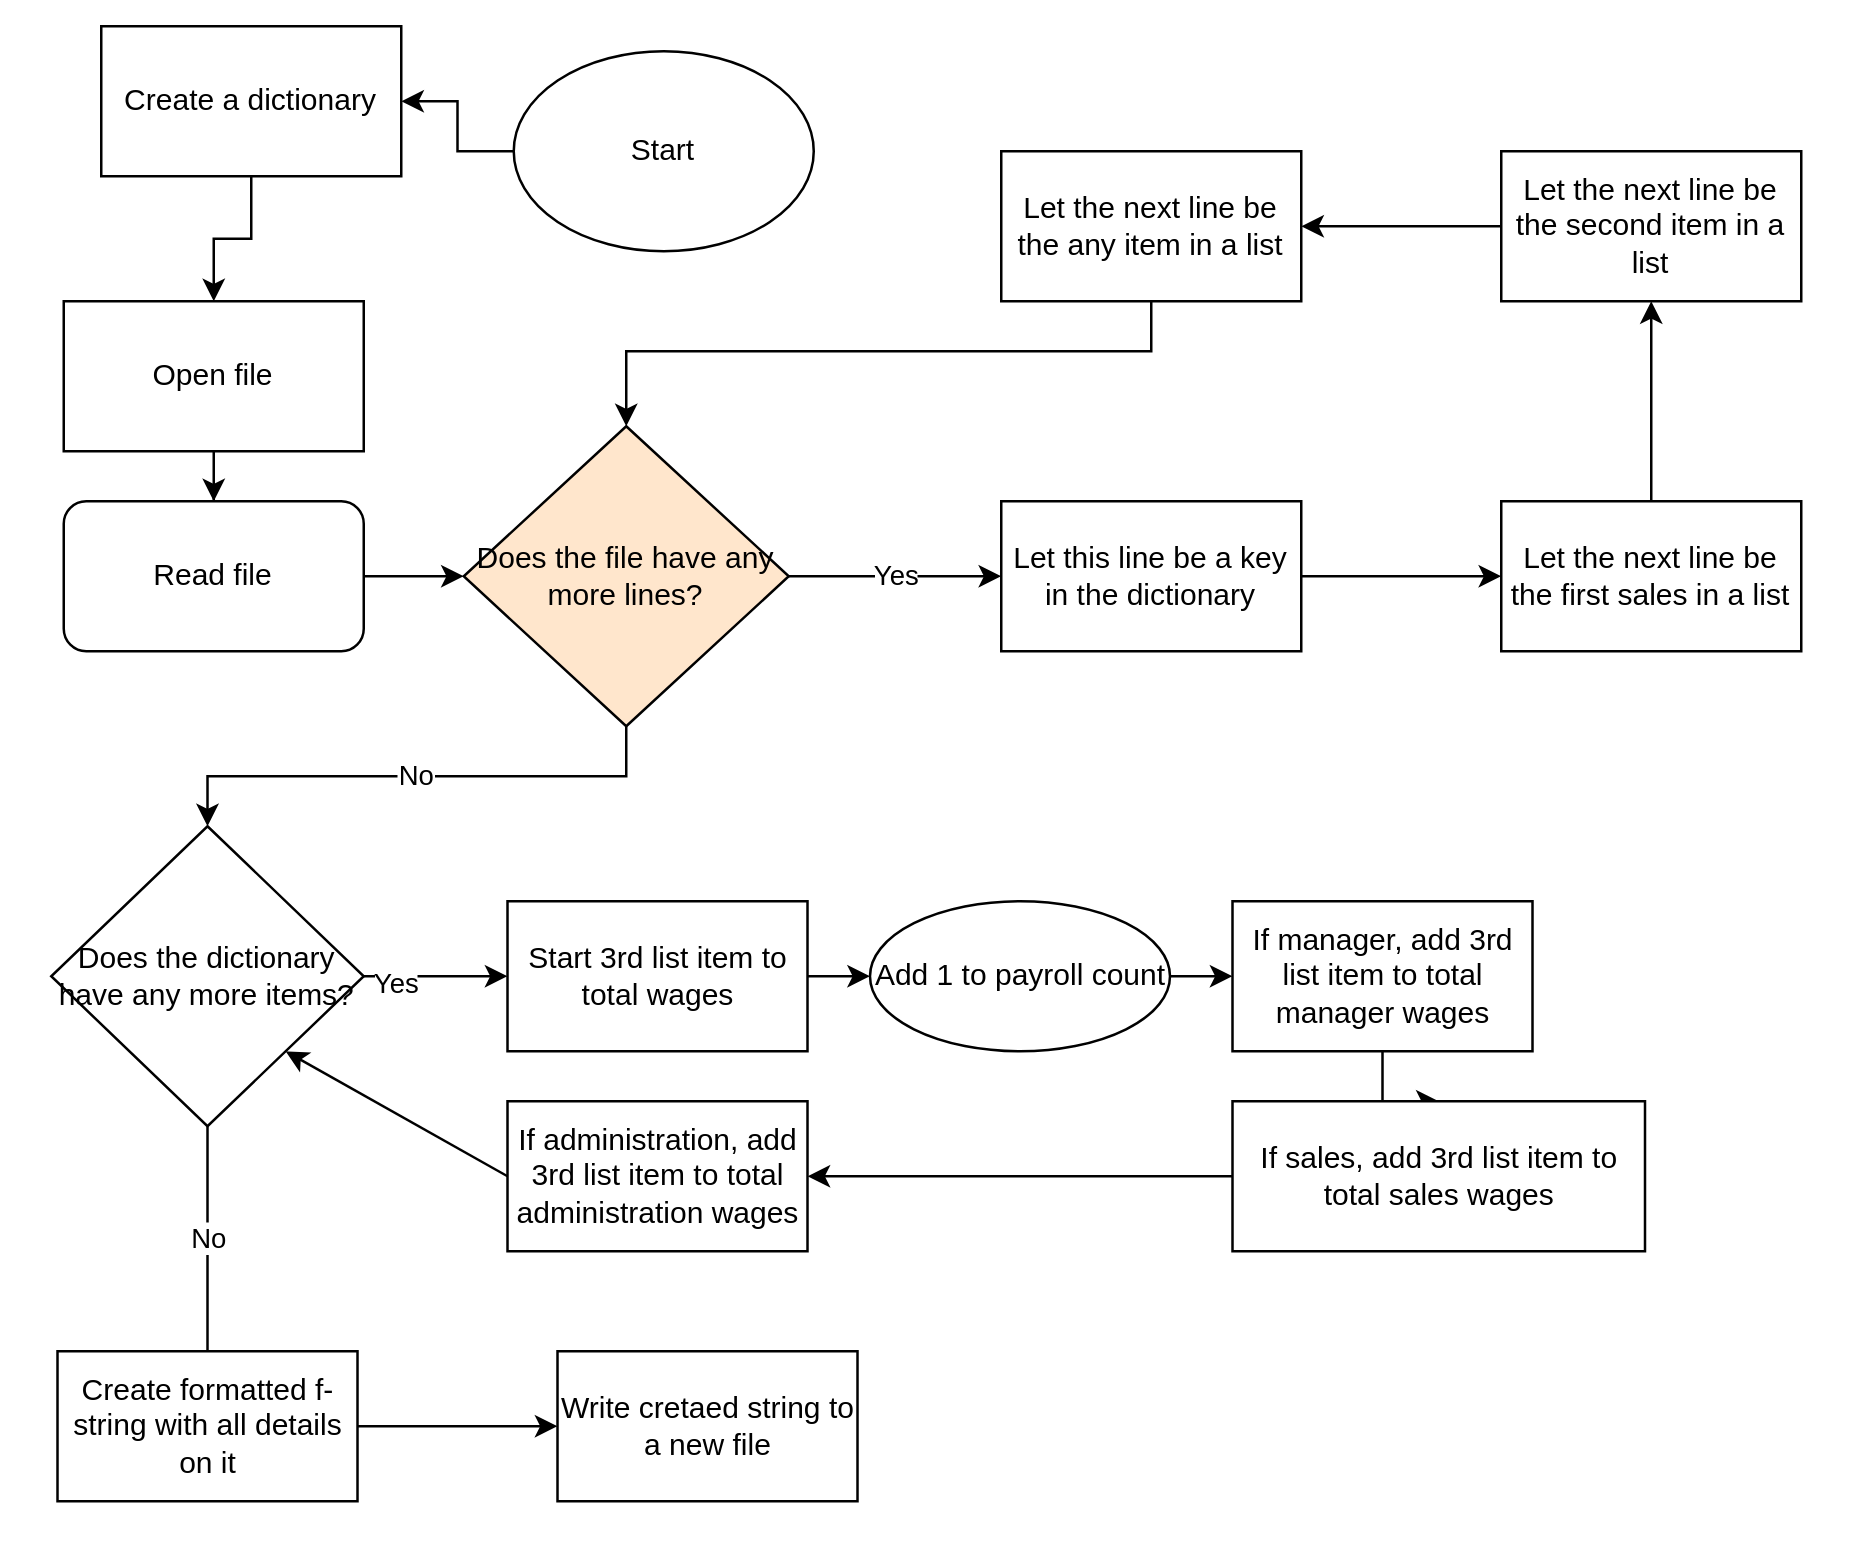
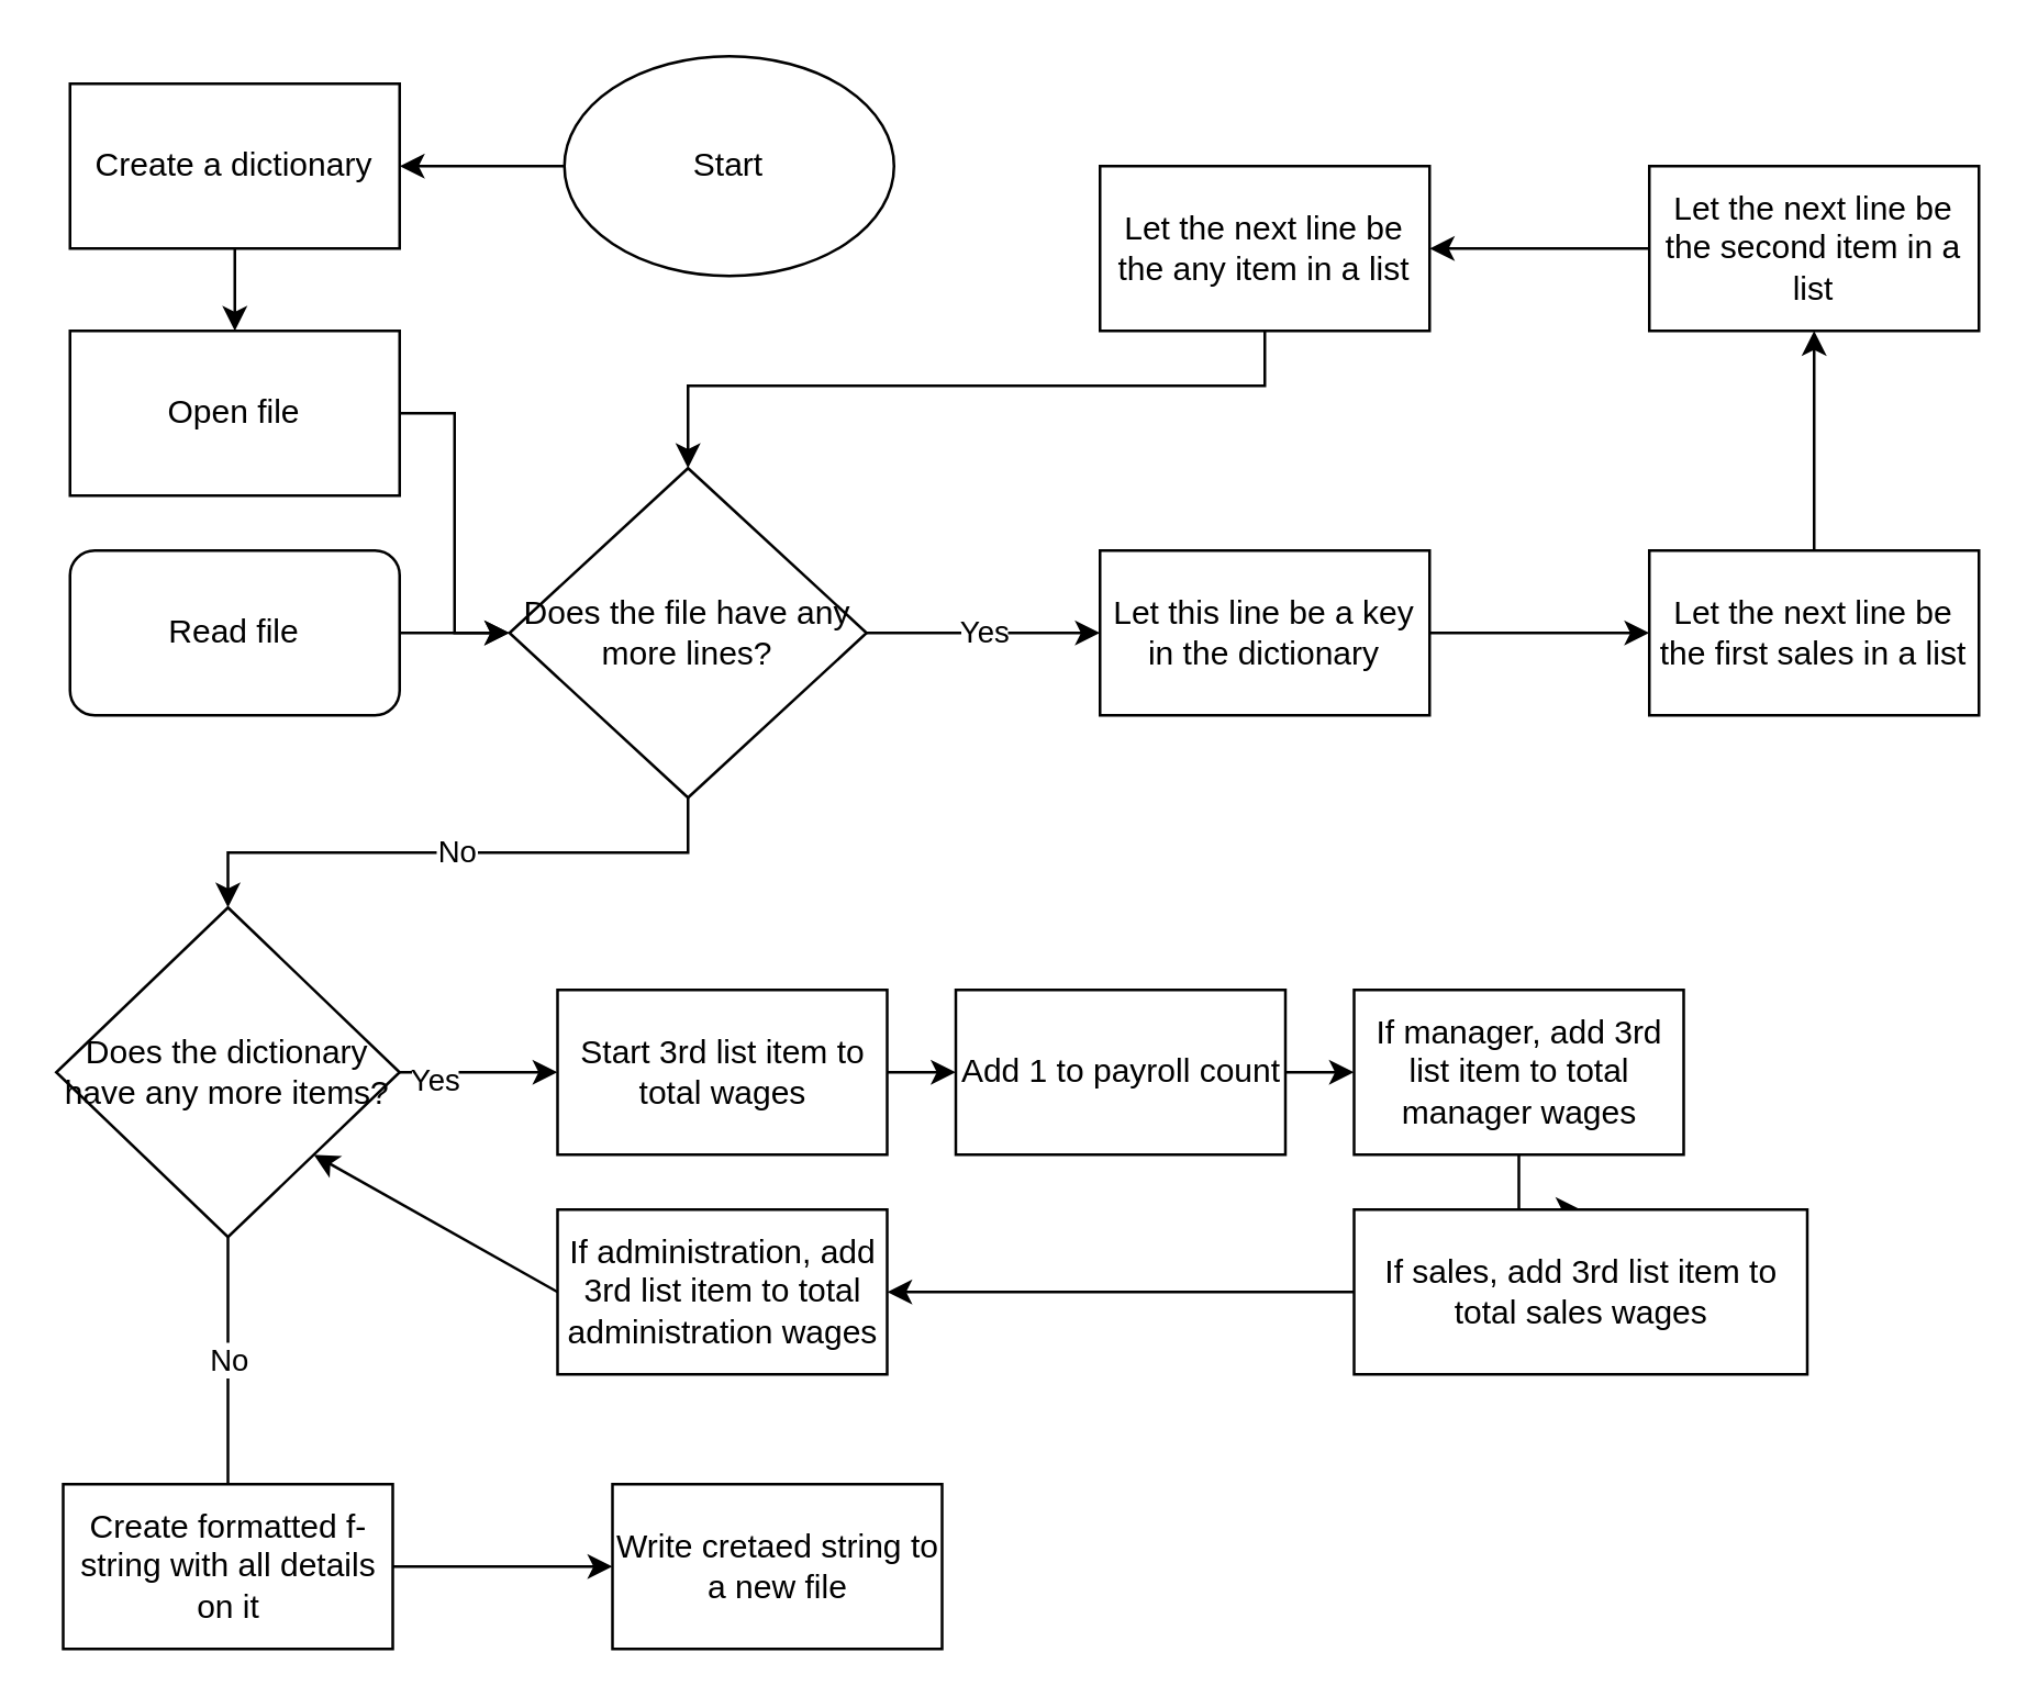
- <mxCell id="14" value="Create a dictionary" style="whiteSpace=wrap;html=1;" parent="1" vertex="1"><mxGeometry x="40" y="10" width="120" height="60" as="geometry" /></mxCell>
+ <mxCell id="14" value="Create a dictionary" style="whiteSpace=wrap;html=1;" parent="1" vertex="1"><mxGeometry x="25" y="30" width="120" height="60" as="geometry" /></mxCell>
- <mxCell id="4" value="" style="edgeStyle=orthogonalEdgeStyle;rounded=0;orthogonalLoop=1;jettySize=auto;html=1;" parent="1" source="5" target="7" edge="1"><mxGeometry relative="1" as="geometry" /></mxCell>
+ <mxCell id="4" value="" style="edgeStyle=orthogonalEdgeStyle;rounded=0;orthogonalLoop=1;jettySize=auto;html=1;" parent="1" source="5" target="10" edge="1"><mxGeometry relative="1" as="geometry" /></mxCell>
- <mxCell id="10" value="Does the file have any more lines?" style="rhombus;whiteSpace=wrap;html=1;fillColor=#ffe6cc;" parent="1" vertex="1"><mxGeometry x="185" y="170" width="130" height="120" as="geometry" /></mxCell>
+ <mxCell id="10" value="Does the file have any more lines?" style="rhombus;whiteSpace=wrap;html=1;" parent="1" vertex="1"><mxGeometry x="185" y="170" width="130" height="120" as="geometry" /></mxCell>
- <mxCell id="28" value="Add 1 to payroll count" style="ellipse;whiteSpace=wrap;html=1;" vertex="1" parent="1"><mxGeometry x="347.5" y="360" width="120" height="60" as="geometry" /></mxCell>
+ <mxCell id="28" value="Add 1 to payroll count" style="whiteSpace=wrap;html=1;" vertex="1" parent="1"><mxGeometry x="347.5" y="360" width="120" height="60" as="geometry" /></mxCell>
